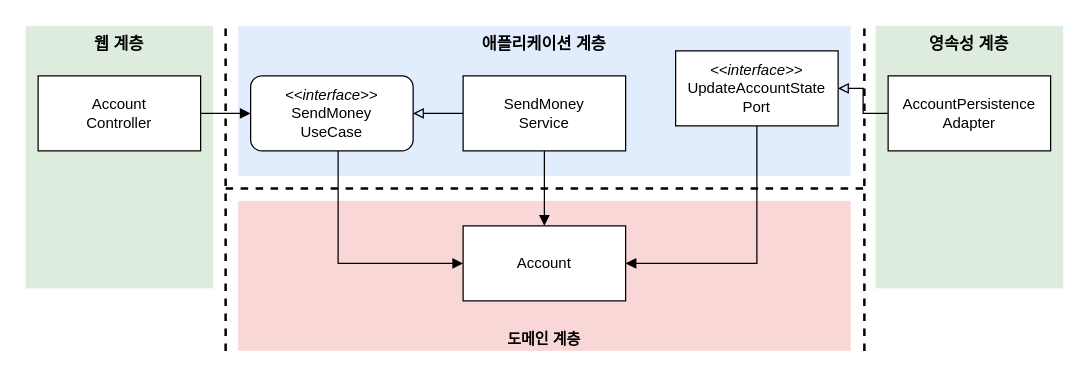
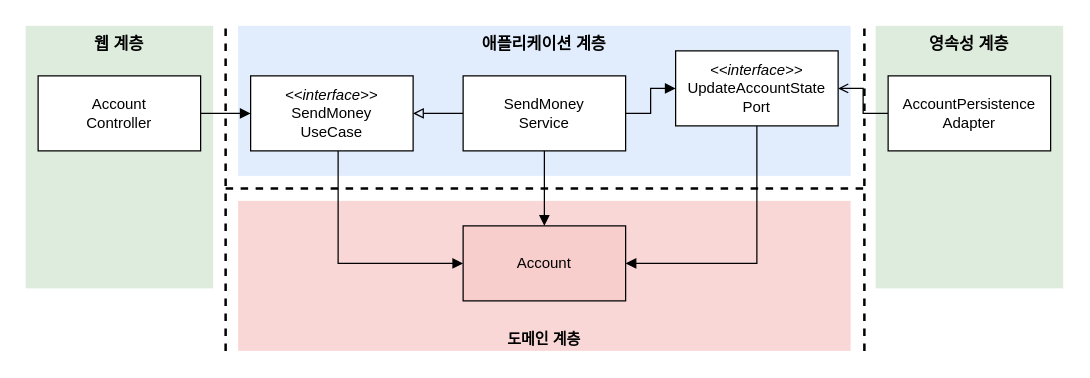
- <mxCell id="9" style="edgeStyle=orthogonalEdgeStyle;rounded=0;orthogonalLoop=1;jettySize=auto;html=1;entryX=1;entryY=0.5;entryDx=0;entryDy=0;endArrow=block;endFill=0;" parent="1" source="10" target="7" edge="1"><mxGeometry relative="1" as="geometry" /></mxCell>
+ <mxCell id="9" style="edgeStyle=orthogonalEdgeStyle;rounded=0;orthogonalLoop=1;jettySize=auto;html=1;entryX=1;entryY=0.5;entryDx=0;entryDy=0;endArrow=open;endFill=0;" parent="1" source="10" target="7" edge="1"><mxGeometry relative="1" as="geometry" /></mxCell>
+ <mxCell id="12" style="edgeStyle=orthogonalEdgeStyle;rounded=0;orthogonalLoop=1;jettySize=auto;html=1;endArrow=block;endFill=1;" parent="1" source="14" target="7" edge="1"><mxGeometry relative="1" as="geometry" /></mxCell>
- <mxCell id="18" value="&lt;i&gt;&amp;lt;&amp;lt;interface&amp;gt;&amp;gt;&lt;/i&gt;&lt;div&gt;SendMoney&lt;/div&gt;&lt;div&gt;UseCase&lt;/div&gt;" style="whiteSpace=wrap;html=1;rounded=1;" parent="1" vertex="1"><mxGeometry x="200" y="60" width="130" height="60" as="geometry" /></mxCell>
+ <mxCell id="18" value="&lt;i&gt;&amp;lt;&amp;lt;interface&amp;gt;&amp;gt;&lt;/i&gt;&lt;div&gt;SendMoney&lt;/div&gt;&lt;div&gt;UseCase&lt;/div&gt;" style="rounded=0;whiteSpace=wrap;html=1;" parent="1" vertex="1"><mxGeometry x="200" y="60" width="130" height="60" as="geometry" /></mxCell>
- <mxCell id="8" value="Account" style="rounded=0;whiteSpace=wrap;html=1;" parent="1" vertex="1"><mxGeometry x="370" y="180" width="130" height="60" as="geometry" /></mxCell>
+ <mxCell id="8" value="Account" style="rounded=0;whiteSpace=wrap;html=1;fillColor=#f8cecc;" parent="1" vertex="1"><mxGeometry x="370" y="180" width="130" height="60" as="geometry" /></mxCell>
